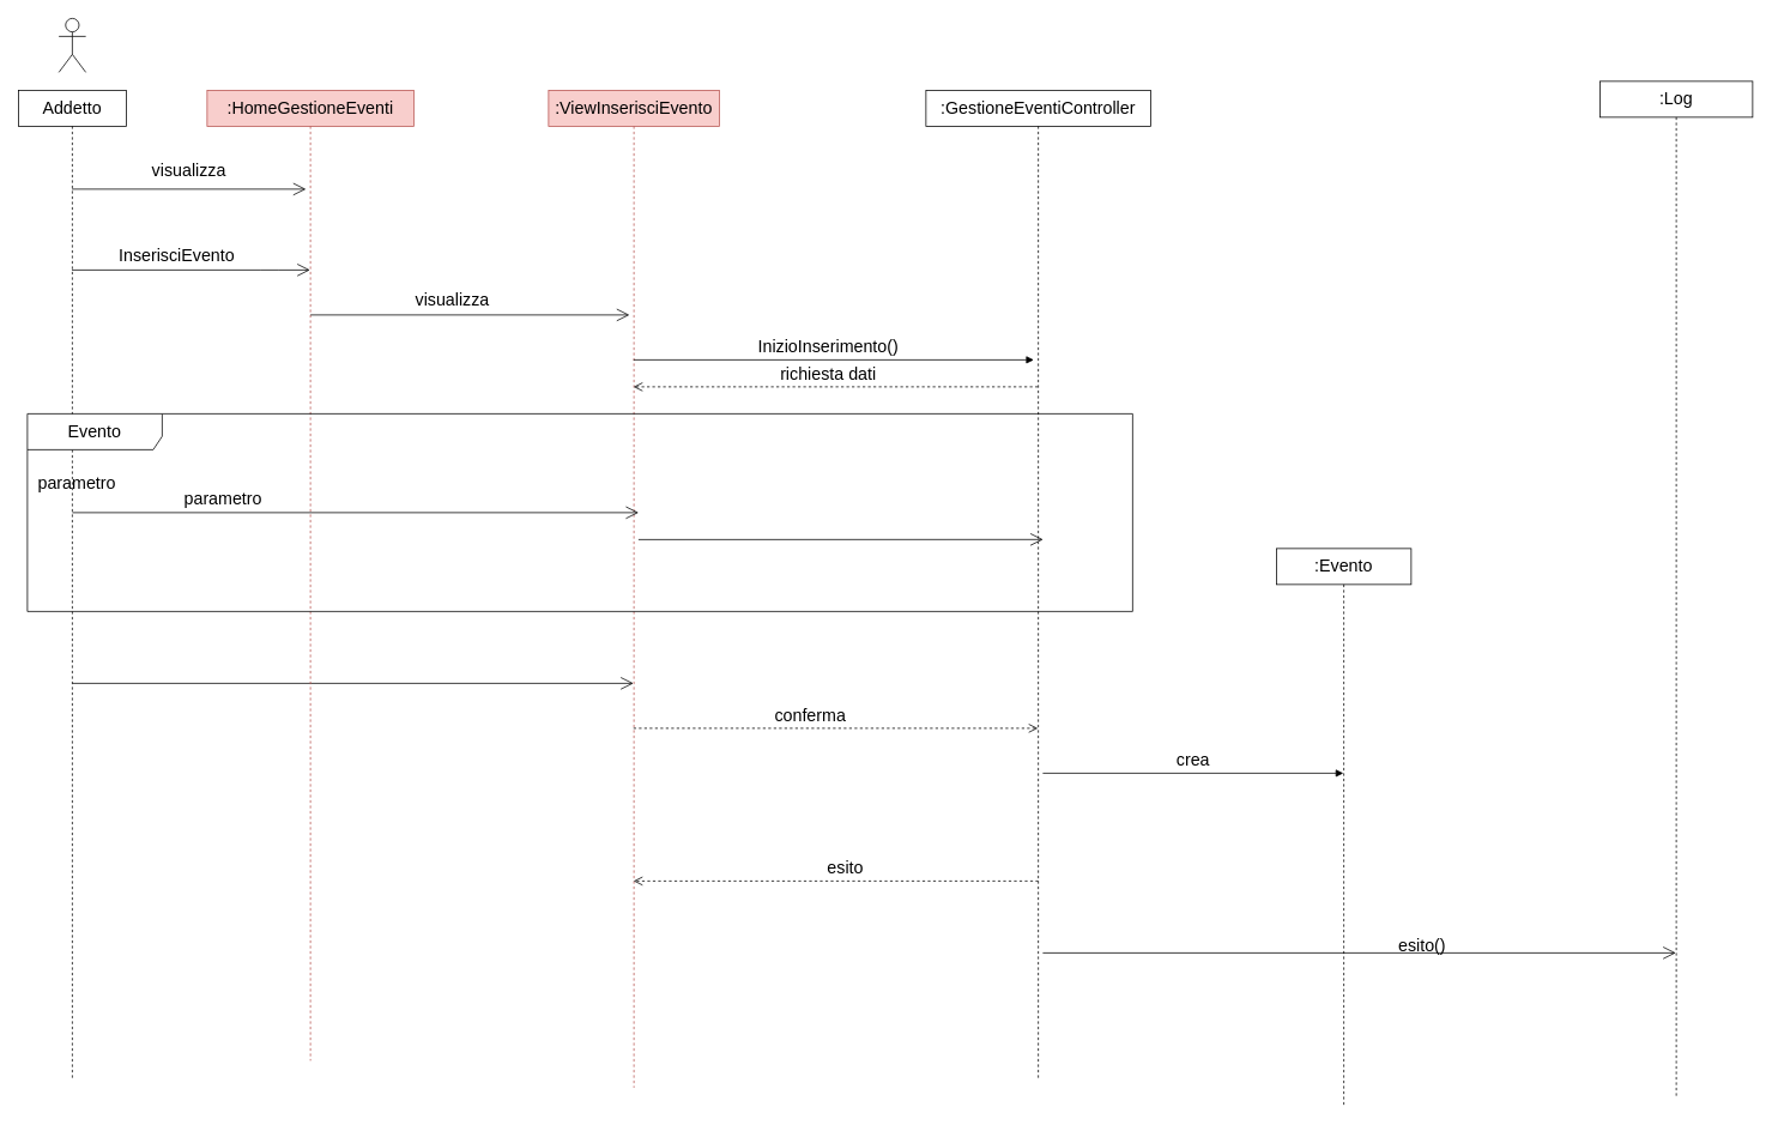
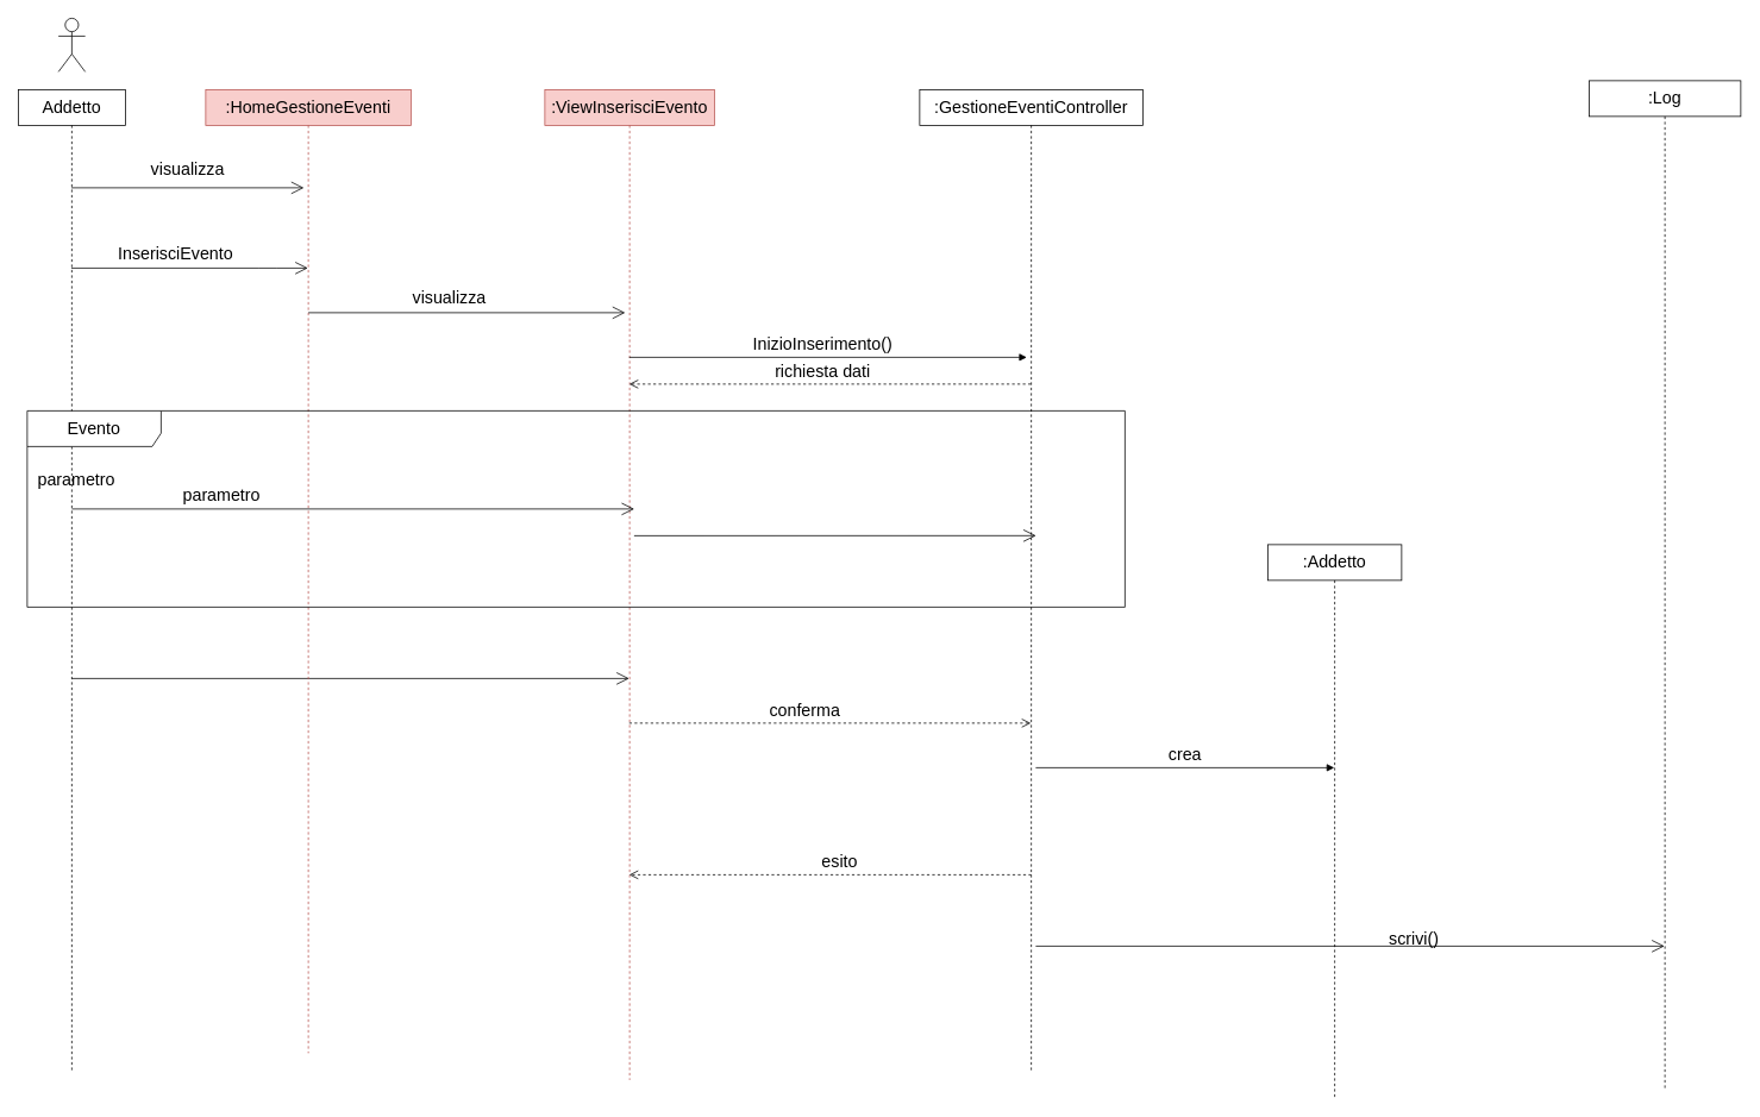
- <mxCell id="9" value="&lt;font style=&quot;font-size: 19px&quot;&gt;:Evento&lt;/font&gt;" style="shape=umlLifeline;perimeter=lifelinePerimeter;whiteSpace=wrap;html=1;container=1;collapsible=0;recursiveResize=0;outlineConnect=0;" parent="1" vertex="1"><mxGeometry x="1420" y="610" width="150" height="620" as="geometry" /></mxCell>
+ <mxCell id="9" value="&lt;font style=&quot;font-size: 19px&quot;&gt;:Addetto&lt;/font&gt;" style="shape=umlLifeline;perimeter=lifelinePerimeter;whiteSpace=wrap;html=1;container=1;collapsible=0;recursiveResize=0;outlineConnect=0;" parent="1" vertex="1"><mxGeometry x="1420" y="610" width="150" height="620" as="geometry" /></mxCell>
- <mxCell id="26" value="&lt;font style=&quot;font-size: 19px&quot;&gt;esito()&lt;/font&gt;" style="text;html=1;resizable=0;points=[];autosize=1;align=left;verticalAlign=top;spacingTop=-4;" parent="1" vertex="1"><mxGeometry x="1554" y="1039" width="70" height="20" as="geometry" /></mxCell>
+ <mxCell id="26" value="&lt;font style=&quot;font-size: 19px&quot;&gt;scrivi()&lt;/font&gt;" style="text;html=1;resizable=0;points=[];autosize=1;align=left;verticalAlign=top;spacingTop=-4;" parent="1" vertex="1"><mxGeometry x="1554" y="1039" width="70" height="20" as="geometry" /></mxCell>
